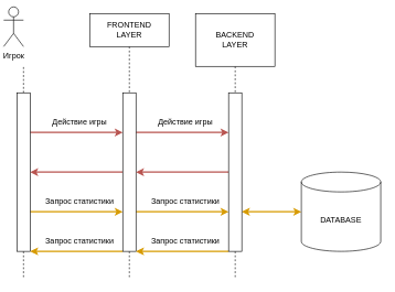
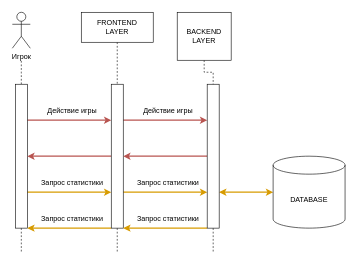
- <mxCell id="22" value="Игрок" style="shape=umlActor;verticalLabelPosition=bottom;verticalAlign=top;html=1;outlineConnect=0;" vertex="1" parent="1"><mxGeometry x="5" y="10" width="30" height="60" as="geometry" /></mxCell>
+ <mxCell id="22" value="Игрок" style="shape=umlActor;verticalLabelPosition=bottom;verticalAlign=top;html=1;outlineConnect=0;" vertex="1" parent="1"><mxGeometry x="20" y="20" width="30" height="60" as="geometry" /></mxCell>
- <mxCell id="21" value="BACKEND&lt;br&gt;LAYER" style="rounded=0;whiteSpace=wrap;html=1;" vertex="1" parent="1"><mxGeometry x="295" y="20" width="120" height="80" as="geometry" /></mxCell>
+ <mxCell id="21" value="BACKEND&lt;br&gt;LAYER" style="rounded=0;whiteSpace=wrap;html=1;" vertex="1" parent="1"><mxGeometry x="295" y="20" width="90" height="80" as="geometry" /></mxCell>
